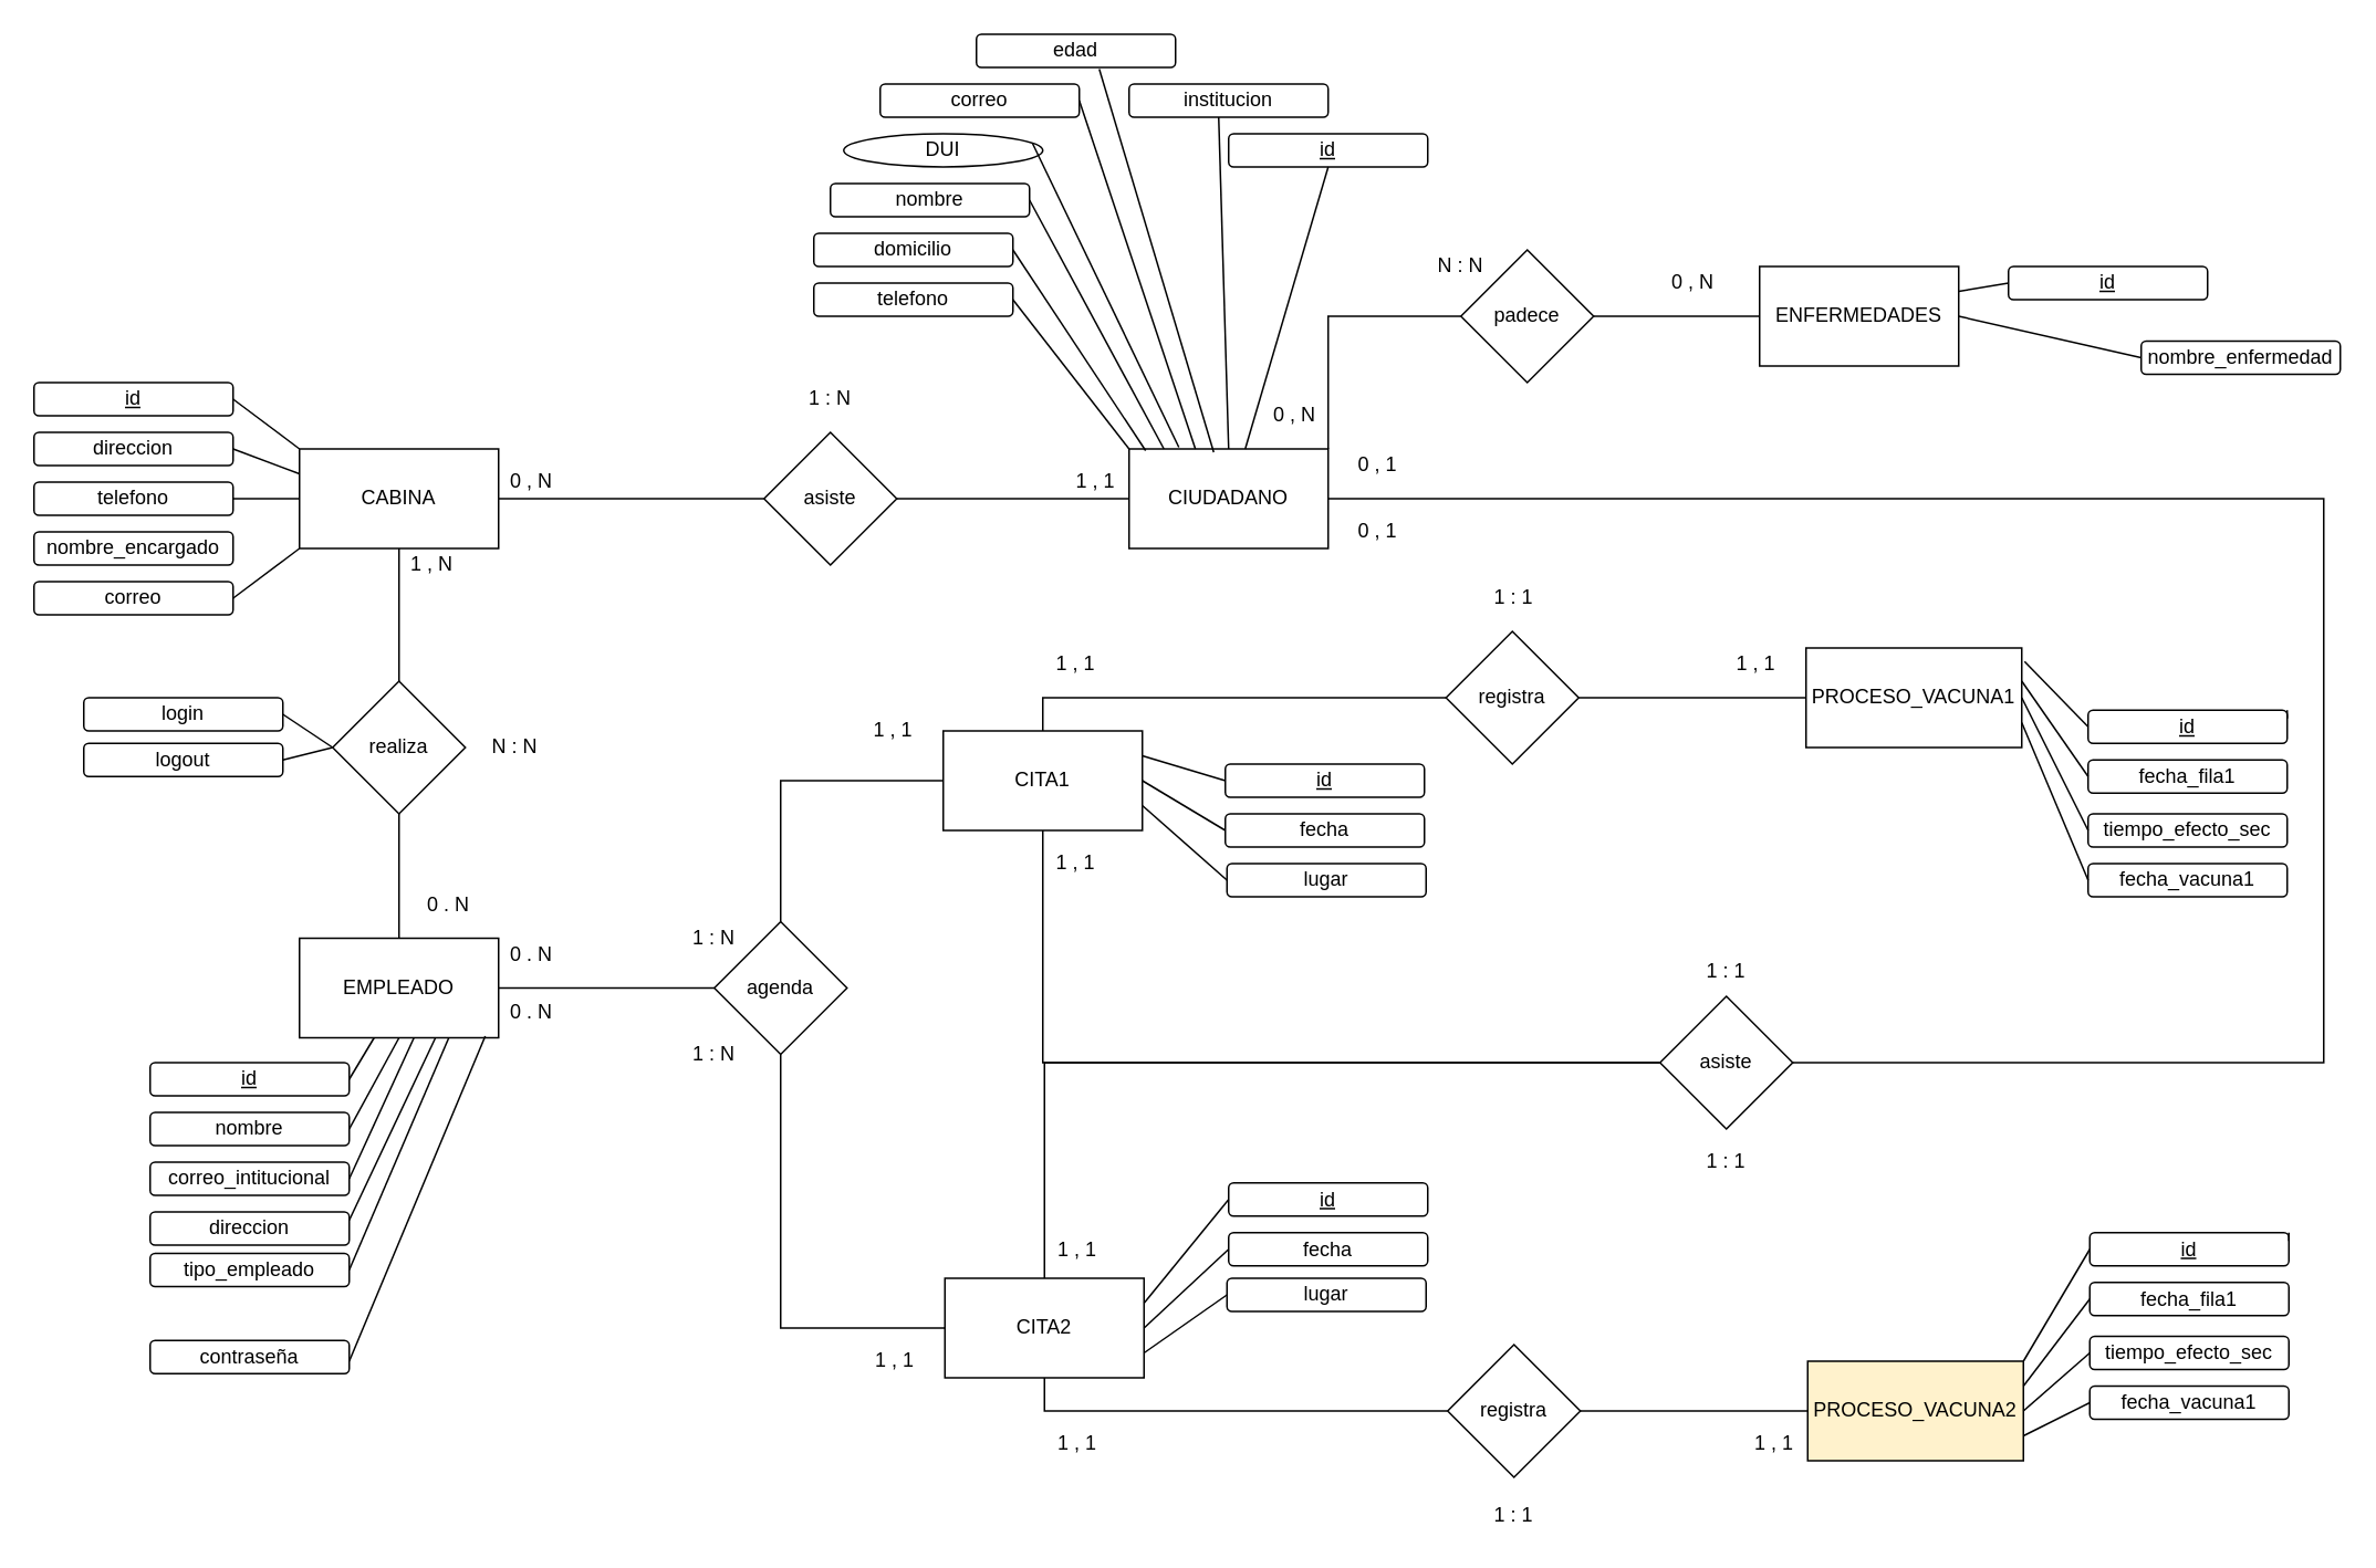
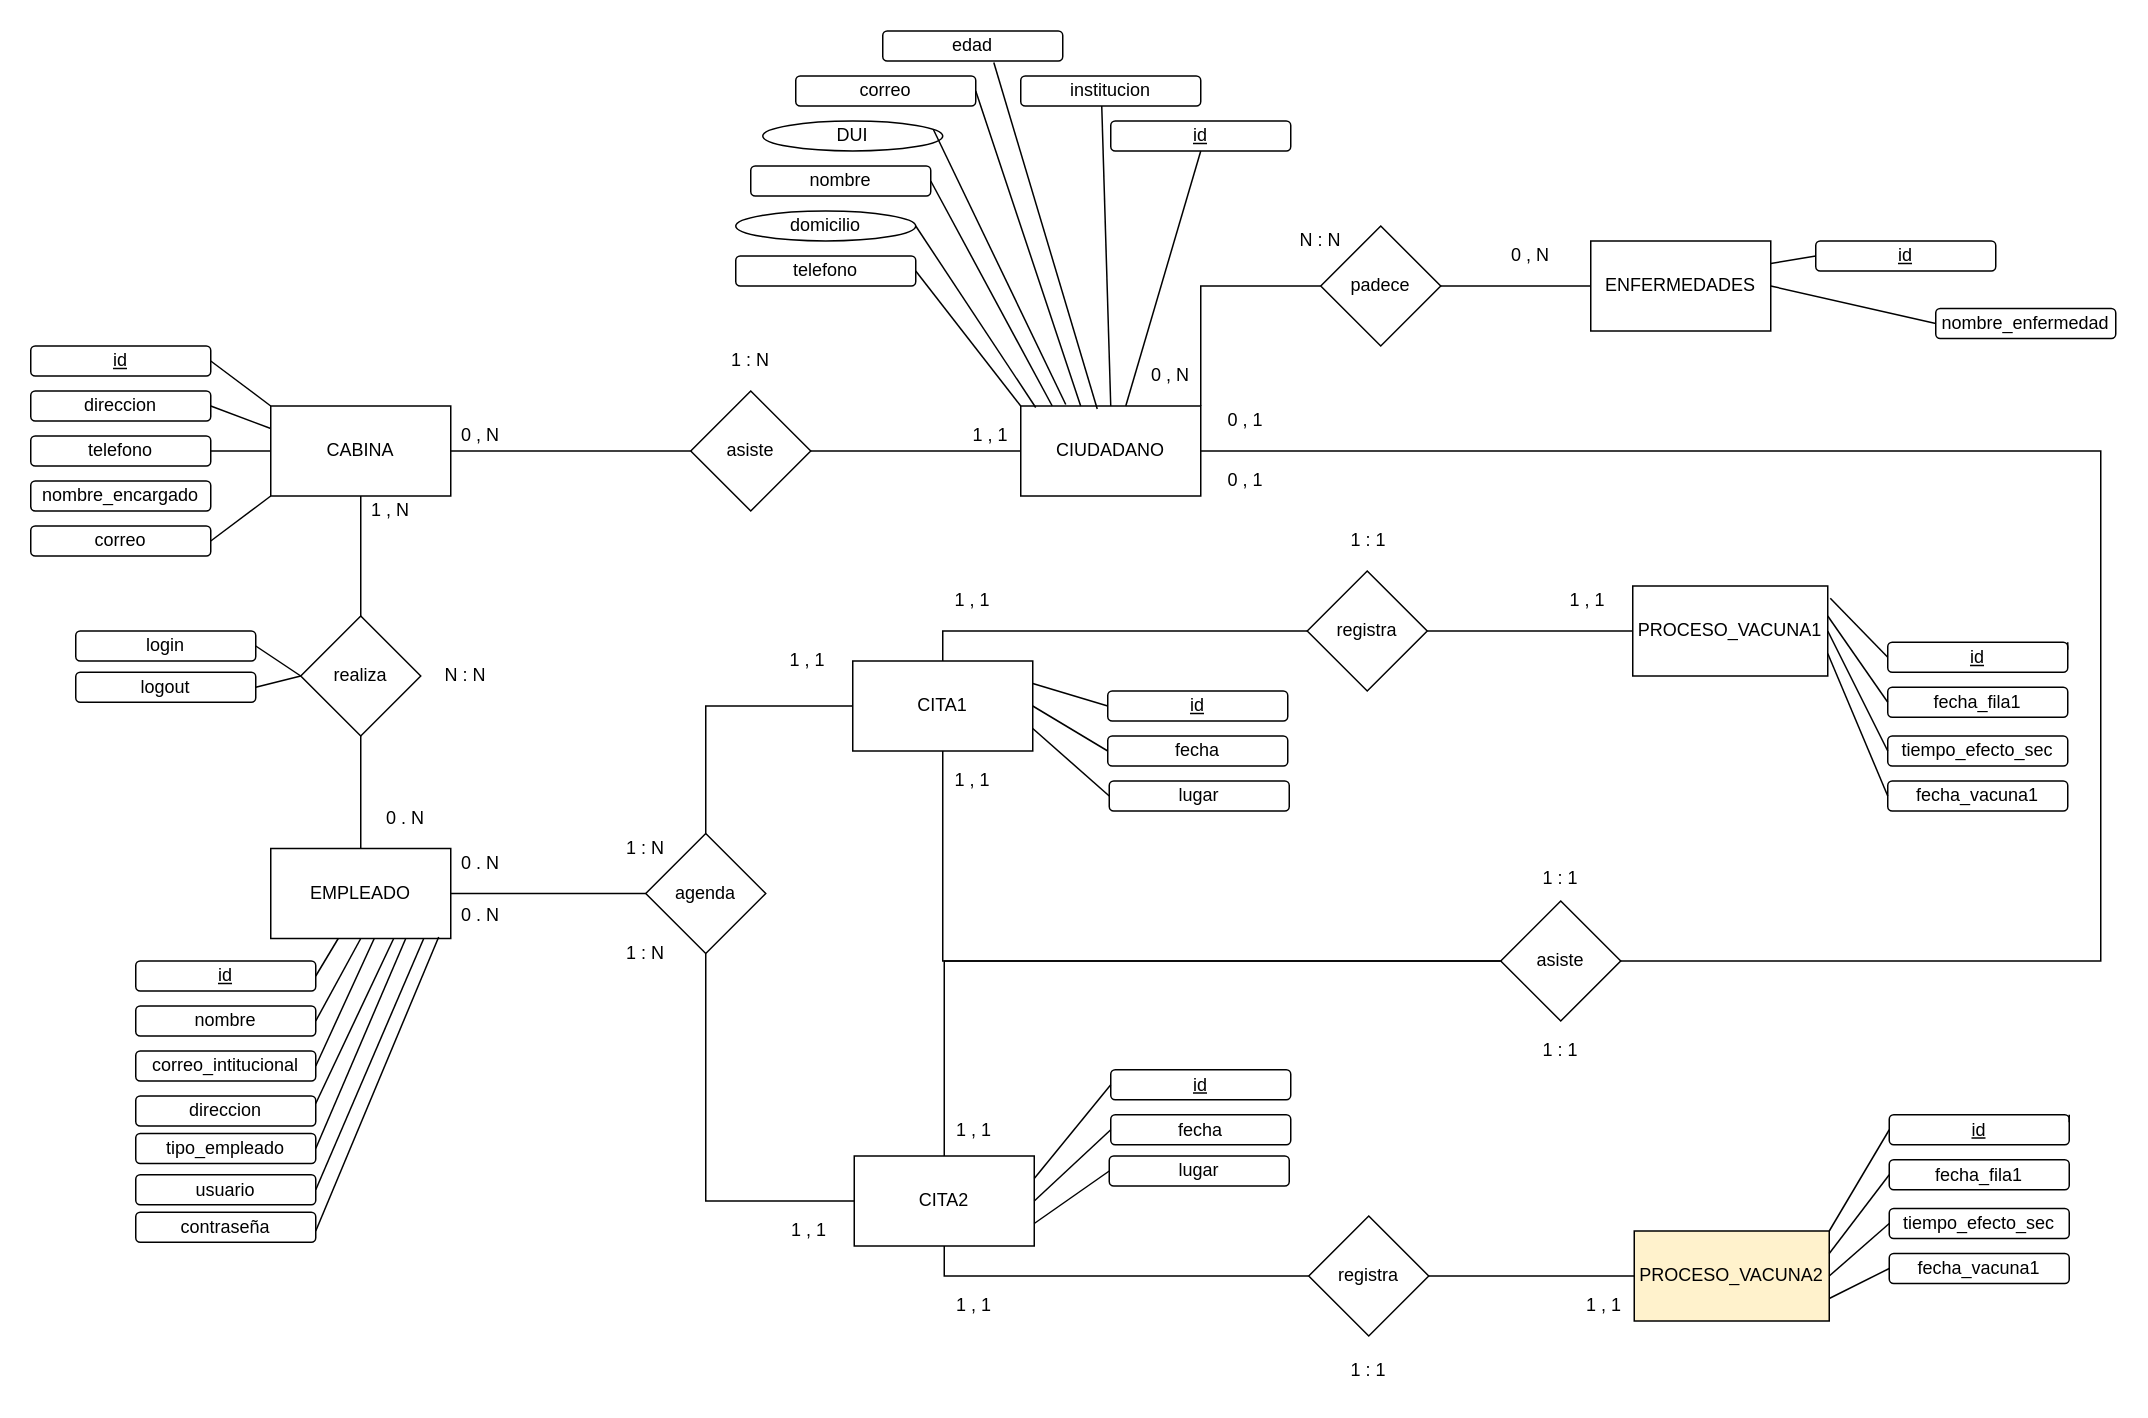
- <mxCell id="31" value="domicilio" style="rounded=1;whiteSpace=wrap;html=1;" parent="1" vertex="1"><mxGeometry x="490" y="140" width="120" height="20" as="geometry" /></mxCell>
+ <mxCell id="31" value="domicilio" style="ellipse;whiteSpace=wrap;html=1;" parent="1" vertex="1"><mxGeometry x="490" y="140" width="120" height="20" as="geometry" /></mxCell>
+ <mxCell id="72" value="" style="endArrow=none;html=1;exitX=1;exitY=0.5;exitDx=0;exitDy=0;entryX=0.85;entryY=1;entryDx=0;entryDy=0;entryPerimeter=0;" parent="1" source="62" target="2" edge="1"><mxGeometry width="50" height="50" relative="1" as="geometry"><mxPoint x="260" y="700" as="sourcePoint" /><mxPoint x="280.04" y="679.98" as="targetPoint" /></mxGeometry></mxCell>
+ <mxCell id="62" value="usuario" style="rounded=1;whiteSpace=wrap;html=1;" parent="1" vertex="1"><mxGeometry x="90" y="782.5" width="120" height="20" as="geometry" /></mxCell>
